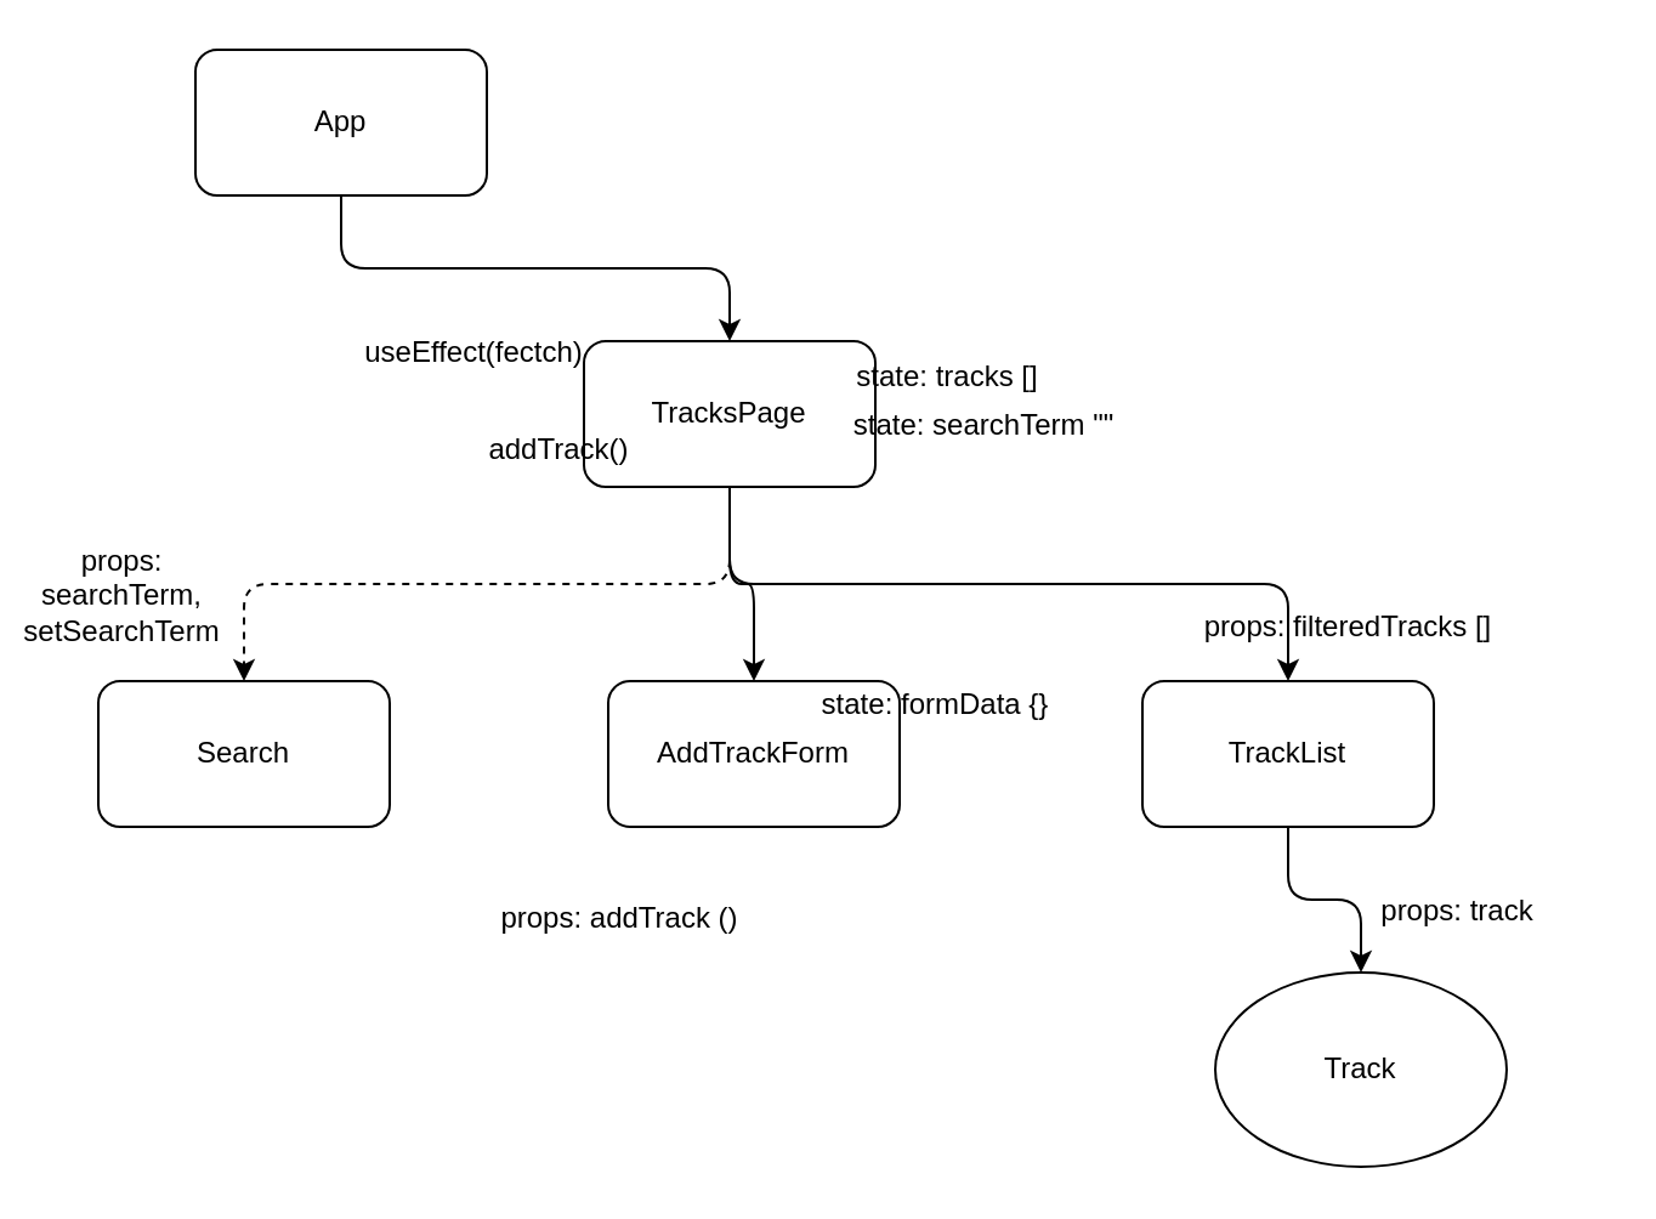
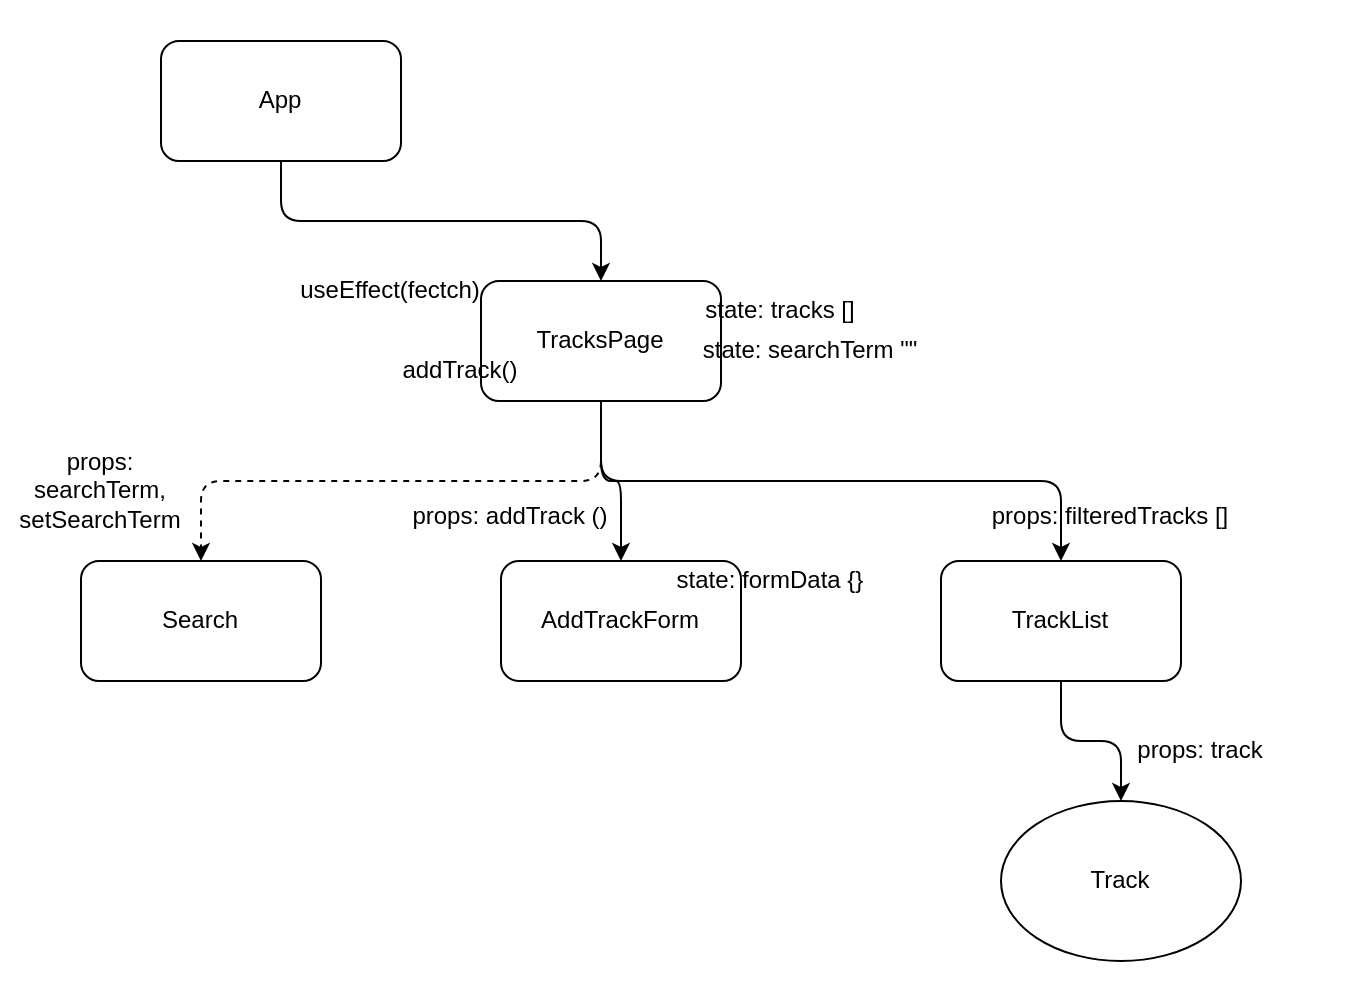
- <mxCell id="20" value="props: addTrack ()" style="text;html=1;strokeColor=none;fillColor=none;align=center;verticalAlign=middle;whiteSpace=wrap;rounded=0;" vertex="1" parent="1"><mxGeometry x="190" y="362.5" width="130" height="30" as="geometry" /></mxCell>
+ <mxCell id="20" value="props: addTrack ()" style="text;html=1;strokeColor=none;fillColor=none;align=center;verticalAlign=middle;whiteSpace=wrap;rounded=0;" vertex="1" parent="1"><mxGeometry x="190" y="242.5" width="130" height="30" as="geometry" /></mxCell>
